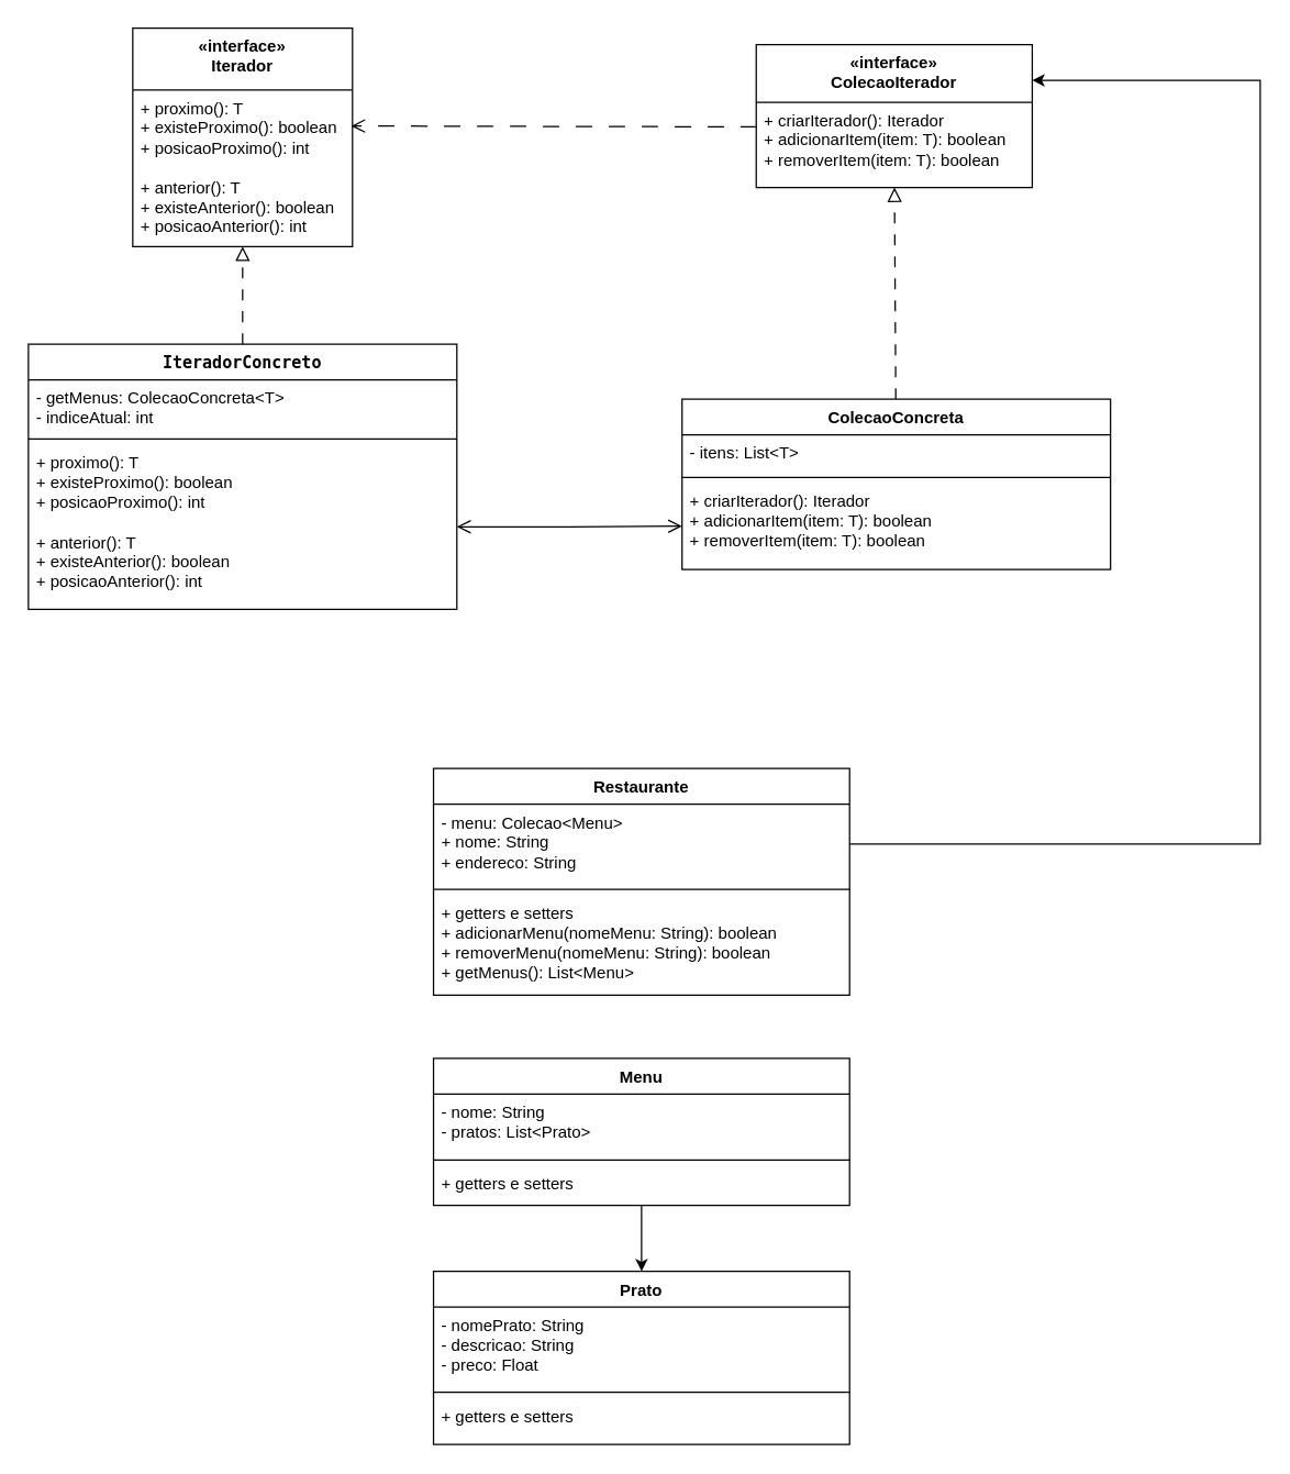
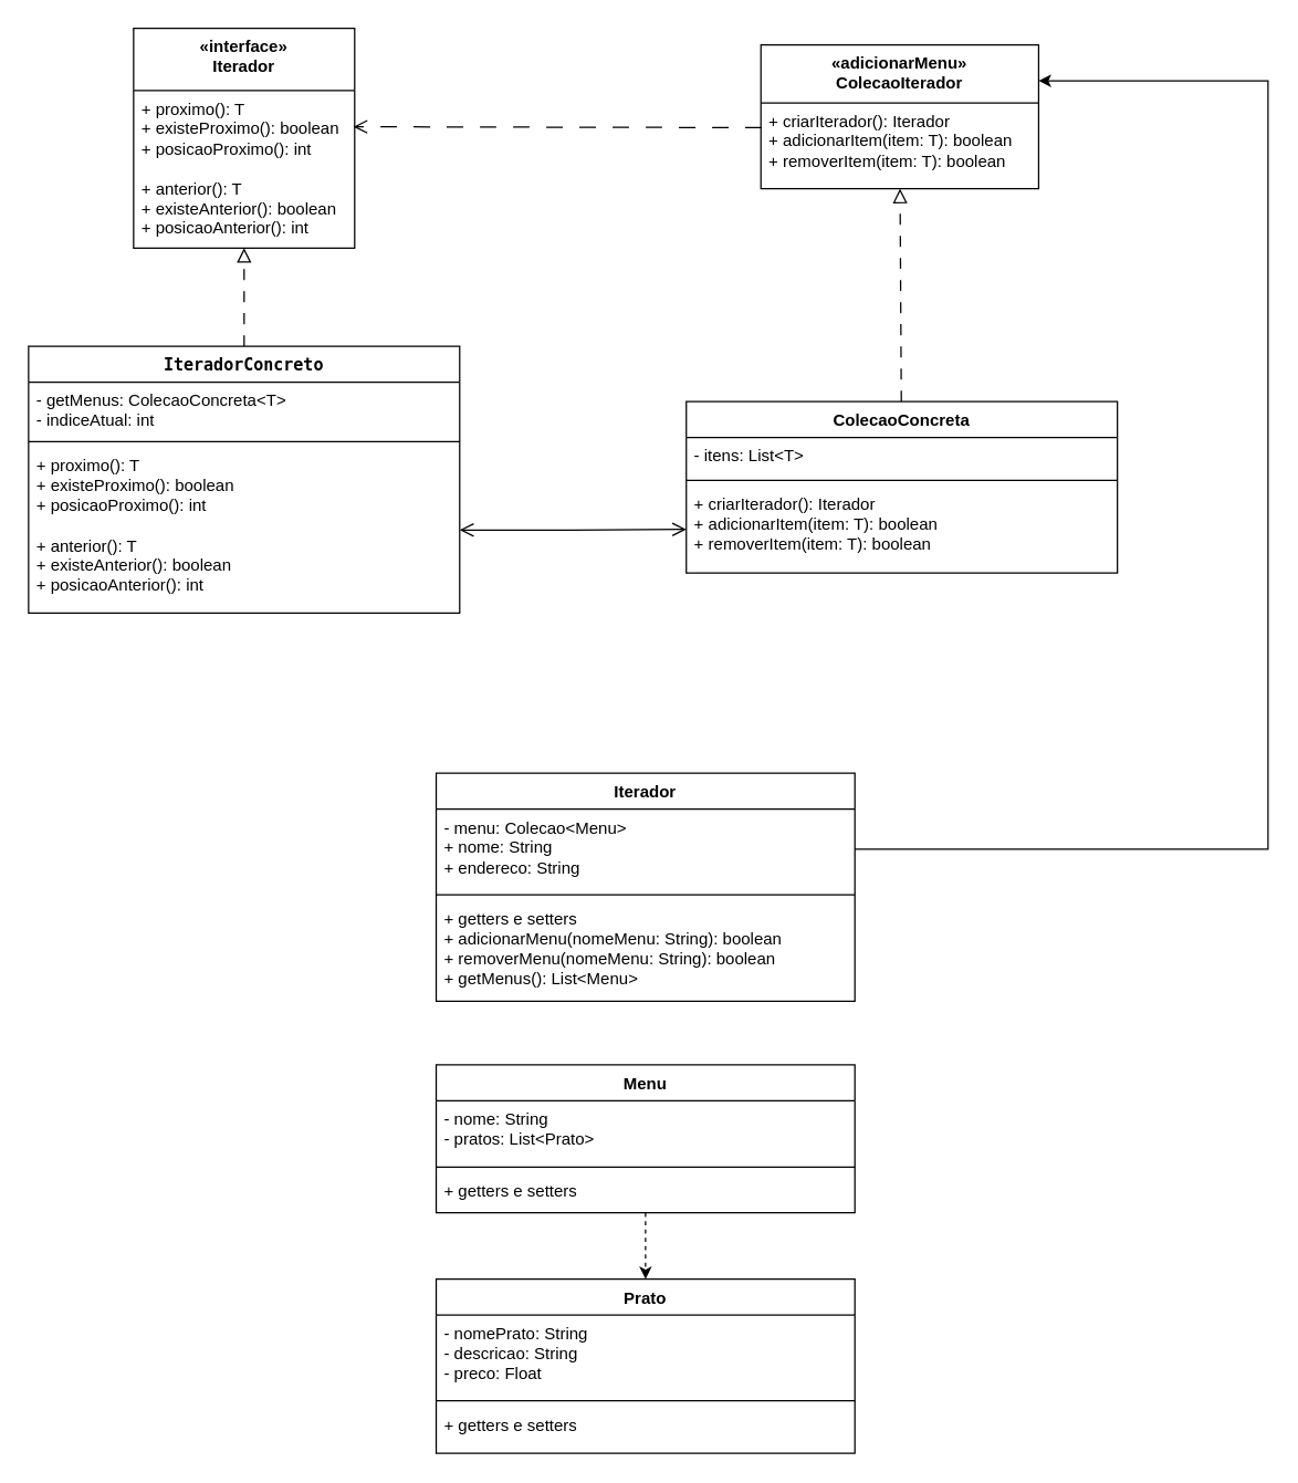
- <mxCell id="8" value="&lt;div&gt;&lt;div&gt;«interface»&lt;/div&gt;&lt;/div&gt;&lt;div&gt;ColecaoIterador&lt;/div&gt;" style="swimlane;fontStyle=1;align=center;verticalAlign=top;childLayout=stackLayout;horizontal=1;startSize=42;horizontalStack=0;resizeParent=1;resizeParentMax=0;resizeLast=0;collapsible=1;marginBottom=0;whiteSpace=wrap;html=1;" vertex="1" parent="1"><mxGeometry x="550" y="32" width="201" height="104" as="geometry" /></mxCell>
+ <mxCell id="8" value="&lt;div&gt;&lt;div&gt;«adicionarMenu»&lt;/div&gt;&lt;/div&gt;&lt;div&gt;ColecaoIterador&lt;/div&gt;" style="swimlane;fontStyle=1;align=center;verticalAlign=top;childLayout=stackLayout;horizontal=1;startSize=42;horizontalStack=0;resizeParent=1;resizeParentMax=0;resizeLast=0;collapsible=1;marginBottom=0;whiteSpace=wrap;html=1;" vertex="1" parent="1"><mxGeometry x="550" y="32" width="201" height="104" as="geometry" /></mxCell>
- <mxCell id="4" value="Restaurante" style="swimlane;fontStyle=1;align=center;verticalAlign=top;childLayout=stackLayout;horizontal=1;startSize=26;horizontalStack=0;resizeParent=1;resizeParentMax=0;resizeLast=0;collapsible=1;marginBottom=0;whiteSpace=wrap;html=1;" vertex="1" parent="1"><mxGeometry x="315" y="559" width="303" height="165" as="geometry" /></mxCell>
+ <mxCell id="4" value="Iterador" style="swimlane;fontStyle=1;align=center;verticalAlign=top;childLayout=stackLayout;horizontal=1;startSize=26;horizontalStack=0;resizeParent=1;resizeParentMax=0;resizeLast=0;collapsible=1;marginBottom=0;whiteSpace=wrap;html=1;" vertex="1" parent="1"><mxGeometry x="315" y="559" width="303" height="165" as="geometry" /></mxCell>
- <mxCell id="26" style="edgeStyle=orthogonalEdgeStyle;rounded=0;orthogonalLoop=1;jettySize=auto;html=1;entryX=0.5;entryY=0;entryDx=0;entryDy=0;" edge="1" source="27" target="22" parent="1"><mxGeometry relative="1" as="geometry" /></mxCell>
+ <mxCell id="26" style="edgeStyle=orthogonalEdgeStyle;rounded=0;orthogonalLoop=1;jettySize=auto;html=1;entryX=0.5;entryY=0;entryDx=0;entryDy=0;dashed=1;" edge="1" source="27" target="22" parent="1"><mxGeometry relative="1" as="geometry" /></mxCell>
